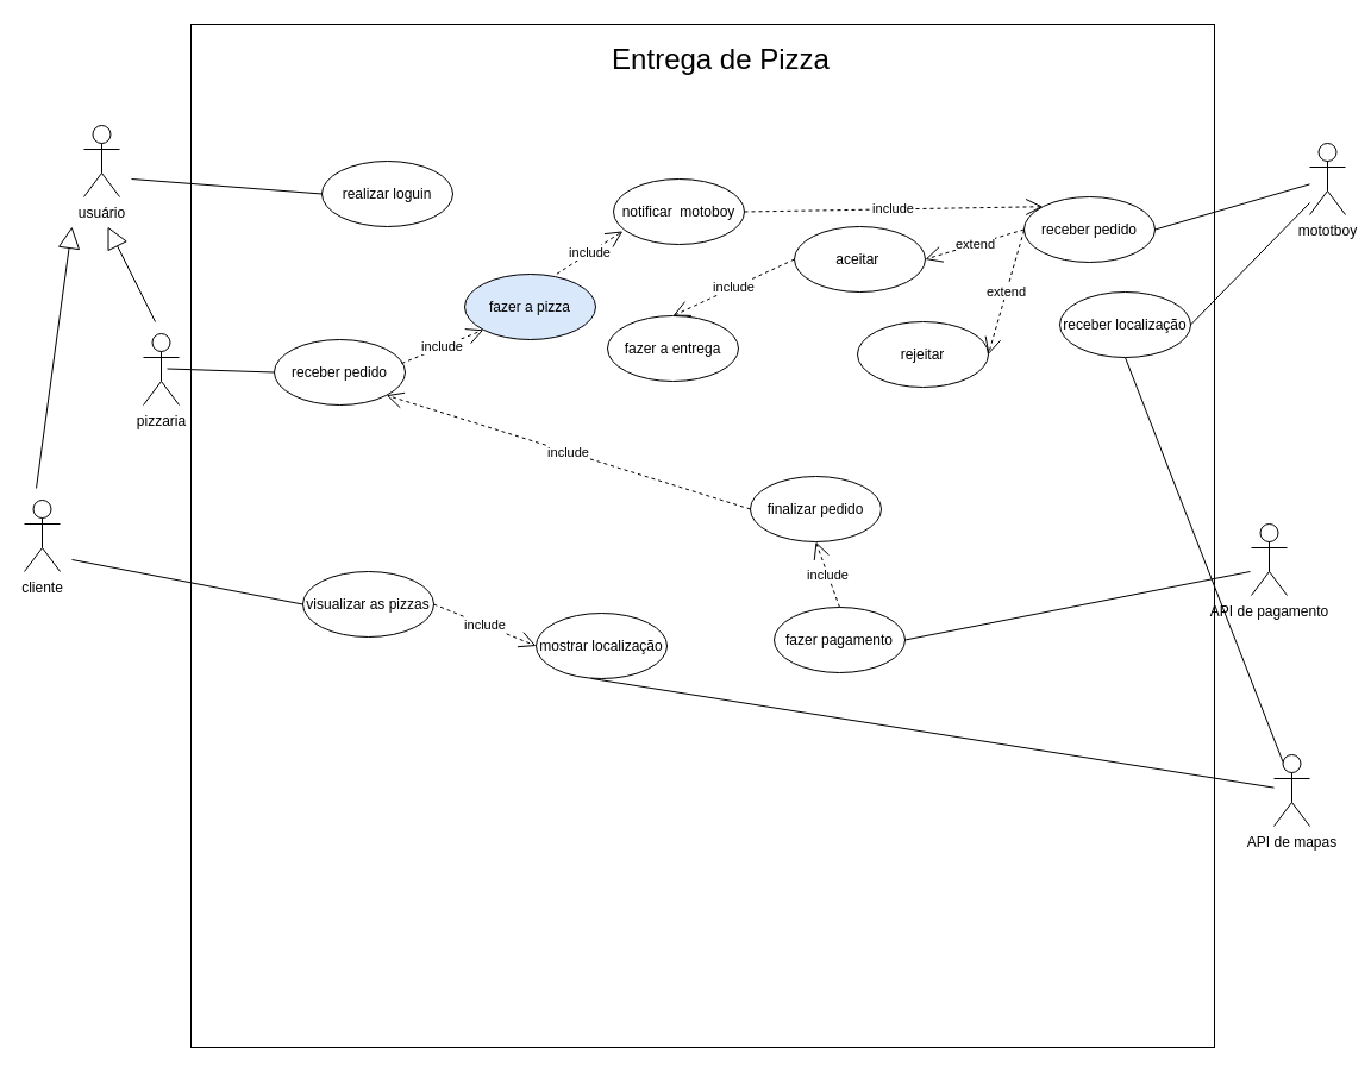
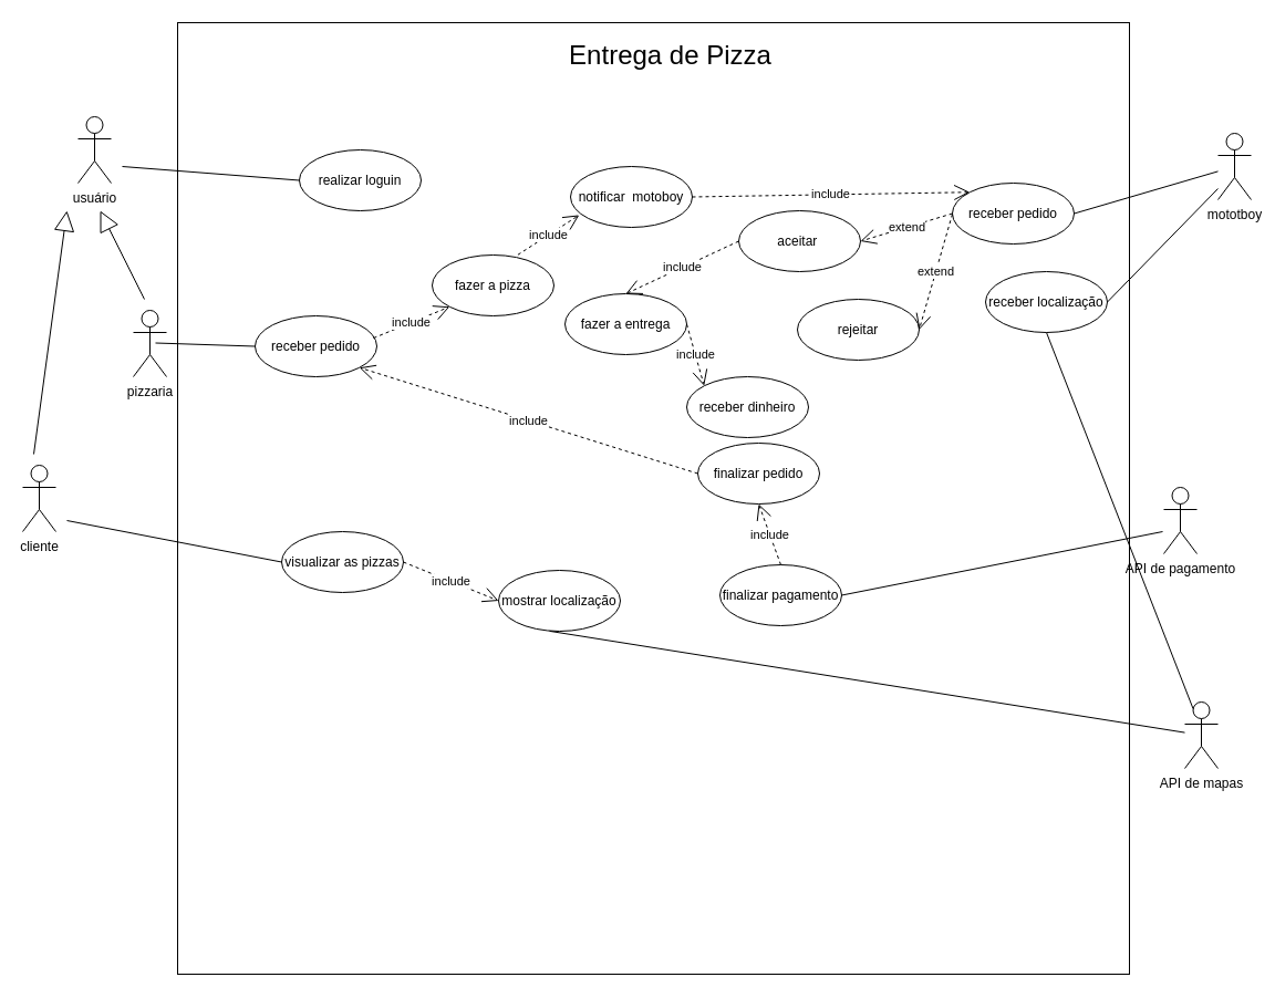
- <mxCell id="34" value="fazer a pizza" style="ellipse;whiteSpace=wrap;html=1;fillColor=#dae8fc;" vertex="1" parent="1"><mxGeometry x="390" y="230" width="110" height="55" as="geometry" /></mxCell>
+ <mxCell id="34" value="fazer a pizza" style="ellipse;whiteSpace=wrap;html=1;" vertex="1" parent="1"><mxGeometry x="390" y="230" width="110" height="55" as="geometry" /></mxCell>
+ <mxCell id="43" value="include" style="endArrow=open;endSize=12;dashed=1;html=1;rounded=0;exitX=1;exitY=0.5;exitDx=0;exitDy=0;entryX=0;entryY=0;entryDx=0;entryDy=0;" edge="1" parent="1" source="40" target="41"><mxGeometry width="160" relative="1" as="geometry"><mxPoint x="677" y="228" as="sourcePoint" /><mxPoint x="575" y="275" as="targetPoint" /></mxGeometry></mxCell>
+ <mxCell id="41" value="receber dinheiro" style="ellipse;whiteSpace=wrap;html=1;" vertex="1" parent="1"><mxGeometry x="620" y="340" width="110" height="55" as="geometry" /></mxCell>
- <mxCell id="15" value="fazer pagamento" style="ellipse;whiteSpace=wrap;html=1;" vertex="1" parent="1"><mxGeometry x="650" y="510" width="110" height="55" as="geometry" /></mxCell>
+ <mxCell id="15" value="finalizar pagamento" style="ellipse;whiteSpace=wrap;html=1;" vertex="1" parent="1"><mxGeometry x="650" y="510" width="110" height="55" as="geometry" /></mxCell>
